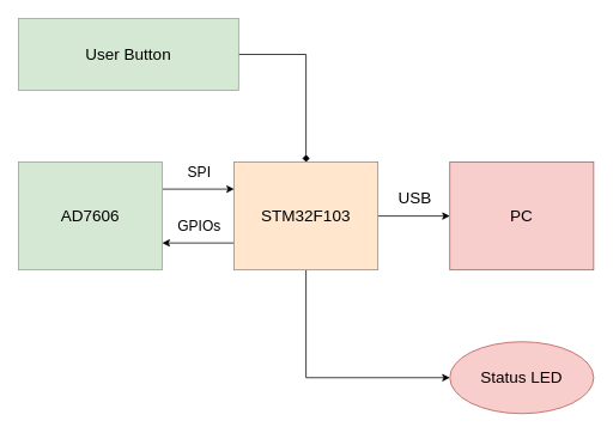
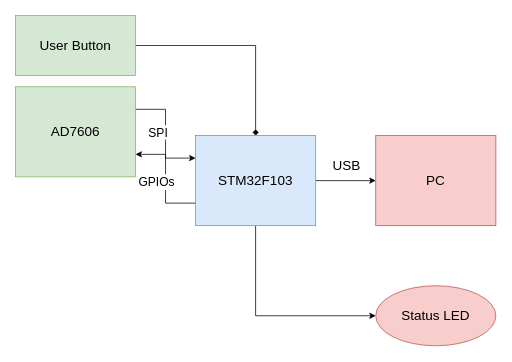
- <mxCell id="14" value="User Button" style="rounded=0;whiteSpace=wrap;html=1;fontSize=18;fillColor=#d5e8d4;strokeColor=#82b366;" parent="1" vertex="1"><mxGeometry x="20" y="20" width="245" height="80" as="geometry" /></mxCell>
+ <mxCell id="14" value="User Button" style="rounded=0;whiteSpace=wrap;html=1;fontSize=18;fillColor=#d5e8d4;strokeColor=#82b366;" parent="1" vertex="1"><mxGeometry x="20" y="20" width="160" height="80" as="geometry" /></mxCell>
- <mxCell id="4" value="&lt;font style=&quot;font-size: 18px&quot;&gt;AD7606&lt;/font&gt;" style="rounded=0;whiteSpace=wrap;html=1;fillColor=#d5e8d4;strokeColor=#82b366;" parent="1" vertex="1"><mxGeometry x="20" y="180" width="160" height="120" as="geometry" /></mxCell>
+ <mxCell id="4" value="&lt;font style=&quot;font-size: 18px&quot;&gt;AD7606&lt;/font&gt;" style="rounded=0;whiteSpace=wrap;html=1;fillColor=#d5e8d4;strokeColor=#82b366;" parent="1" vertex="1"><mxGeometry x="20" y="115" width="160" height="120" as="geometry" /></mxCell>
- <mxCell id="10" value="&lt;font style=&quot;font-size: 18px&quot;&gt;STM32F103&lt;/font&gt;" style="rounded=0;whiteSpace=wrap;html=1;fillColor=#ffe6cc;strokeColor=#6c8ebf;" parent="1" vertex="1"><mxGeometry x="260" y="180" width="160" height="120" as="geometry" /></mxCell>
+ <mxCell id="10" value="&lt;font style=&quot;font-size: 18px&quot;&gt;STM32F103&lt;/font&gt;" style="rounded=0;whiteSpace=wrap;html=1;fillColor=#dae8fc;strokeColor=#6c8ebf;" parent="1" vertex="1"><mxGeometry x="260" y="180" width="160" height="120" as="geometry" /></mxCell>
